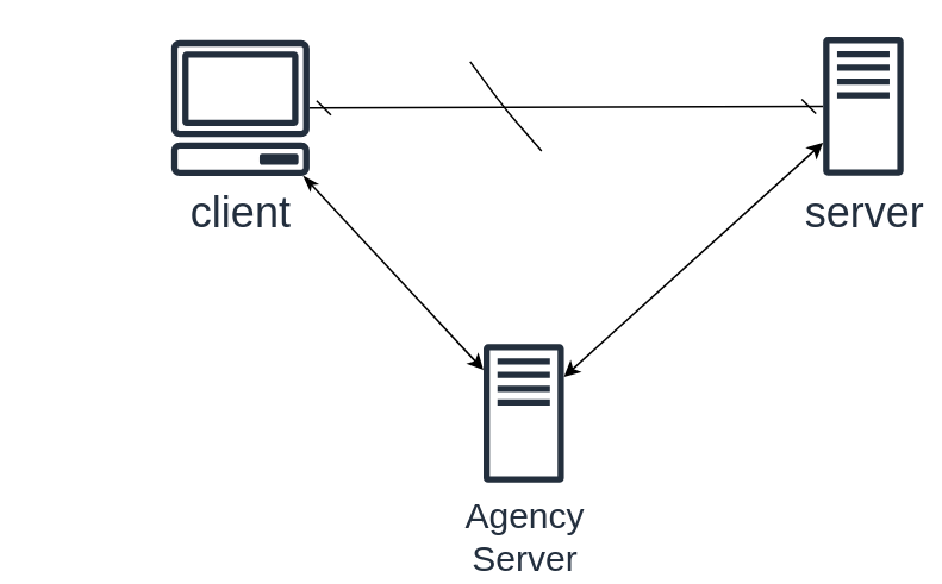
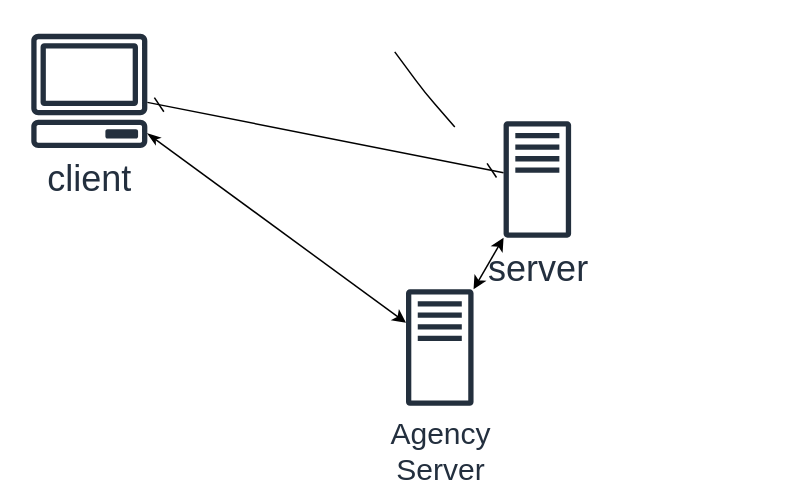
- <mxCell id="5" value="&lt;font style=&quot;font-size: 24px&quot;&gt;server&lt;/font&gt;" style="sketch=0;outlineConnect=0;fontColor=#232F3E;gradientColor=none;fillColor=#232F3D;strokeColor=none;dashed=0;verticalLabelPosition=bottom;verticalAlign=top;align=center;html=1;fontSize=12;fontStyle=0;aspect=fixed;pointerEvents=1;shape=mxgraph.aws4.traditional_server;" parent="1" vertex="1"><mxGeometry x="460" y="20" width="45" height="78" as="geometry" /></mxCell>
+ <mxCell id="5" value="&lt;font style=&quot;font-size: 24px&quot;&gt;server&lt;/font&gt;" style="sketch=0;outlineConnect=0;fontColor=#232F3E;gradientColor=none;fillColor=#232F3D;strokeColor=none;dashed=0;verticalLabelPosition=bottom;verticalAlign=top;align=center;html=1;fontSize=12;fontStyle=0;aspect=fixed;pointerEvents=1;shape=mxgraph.aws4.traditional_server;" parent="1" vertex="1"><mxGeometry x="335" y="80" width="45" height="78" as="geometry" /></mxCell>
- <mxCell id="4" value="&lt;font style=&quot;font-size: 24px&quot;&gt;client&lt;/font&gt;" style="sketch=0;outlineConnect=0;fontColor=#232F3E;gradientColor=none;fillColor=#232F3D;strokeColor=none;dashed=0;verticalLabelPosition=bottom;verticalAlign=top;align=center;html=1;fontSize=12;fontStyle=0;aspect=fixed;pointerEvents=1;shape=mxgraph.aws4.client;" parent="1" vertex="1"><mxGeometry x="95" y="22" width="78" height="76" as="geometry" /></mxCell>
+ <mxCell id="4" value="&lt;font style=&quot;font-size: 24px&quot;&gt;client&lt;/font&gt;" style="sketch=0;outlineConnect=0;fontColor=#232F3E;gradientColor=none;fillColor=#232F3D;strokeColor=none;dashed=0;verticalLabelPosition=bottom;verticalAlign=top;align=center;html=1;fontSize=12;fontStyle=0;aspect=fixed;pointerEvents=1;shape=mxgraph.aws4.client;" parent="1" vertex="1"><mxGeometry x="20" y="22" width="78" height="76" as="geometry" /></mxCell>
